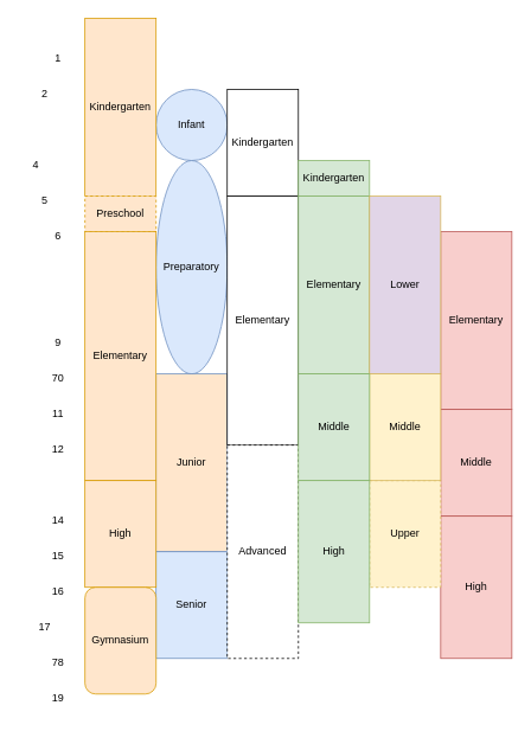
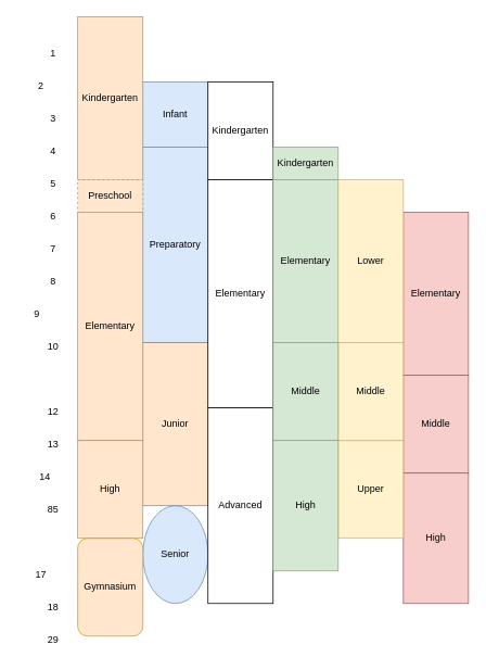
- <mxCell id="20" value="Infant" style="ellipse;whiteSpace=wrap;html=1;fillColor=#dae8fc;strokeColor=#6c8ebf;" parent="1" vertex="1"><mxGeometry x="175" y="100" width="80" height="80" as="geometry" /></mxCell>
+ <mxCell id="20" value="Infant" style="rounded=0;whiteSpace=wrap;html=1;fillColor=#dae8fc;strokeColor=#6c8ebf;" parent="1" vertex="1"><mxGeometry x="175" y="100" width="80" height="80" as="geometry" /></mxCell>
+ <mxCell id="4" value="3" style="text;html=1;strokeColor=none;fillColor=none;align=center;verticalAlign=middle;whiteSpace=wrap;rounded=0;" parent="1" vertex="1"><mxGeometry x="35" y="130" width="60" height="30" as="geometry" /></mxCell>
- <mxCell id="5" value="4" style="text;html=1;strokeColor=none;fillColor=none;align=center;verticalAlign=middle;whiteSpace=wrap;rounded=0;" parent="1" vertex="1"><mxGeometry x="10" y="170" width="60" height="30" as="geometry" /></mxCell>
+ <mxCell id="5" value="4" style="text;html=1;strokeColor=none;fillColor=none;align=center;verticalAlign=middle;whiteSpace=wrap;rounded=0;" parent="1" vertex="1"><mxGeometry x="35" y="170" width="60" height="30" as="geometry" /></mxCell>
- <mxCell id="6" value="5" style="text;html=1;strokeColor=none;fillColor=none;align=center;verticalAlign=middle;whiteSpace=wrap;rounded=0;" parent="1" vertex="1"><mxGeometry x="20" y="210" width="60" height="30" as="geometry" /></mxCell>
+ <mxCell id="6" value="5" style="text;html=1;strokeColor=none;fillColor=none;align=center;verticalAlign=middle;whiteSpace=wrap;rounded=0;" parent="1" vertex="1"><mxGeometry x="35" y="210" width="60" height="30" as="geometry" /></mxCell>
- <mxCell id="21" value="Preparatory" style="ellipse;whiteSpace=wrap;html=1;fillColor=#dae8fc;strokeColor=#6c8ebf;" parent="1" vertex="1"><mxGeometry x="175" y="180" width="80" height="240" as="geometry" /></mxCell>
+ <mxCell id="21" value="Preparatory" style="rounded=0;whiteSpace=wrap;html=1;fillColor=#dae8fc;strokeColor=#6c8ebf;" parent="1" vertex="1"><mxGeometry x="175" y="180" width="80" height="240" as="geometry" /></mxCell>
+ <mxCell id="8" value="7" style="text;html=1;strokeColor=none;fillColor=none;align=center;verticalAlign=middle;whiteSpace=wrap;rounded=0;" parent="1" vertex="1"><mxGeometry x="35" y="290" width="60" height="30" as="geometry" /></mxCell>
- <mxCell id="34" value="Lower" style="rounded=0;whiteSpace=wrap;html=1;fillColor=#e1d5e7;strokeColor=#d6b656;" parent="1" vertex="1"><mxGeometry x="415" y="220" width="80" height="200" as="geometry" /></mxCell>
+ <mxCell id="34" value="Lower" style="rounded=0;whiteSpace=wrap;html=1;fillColor=#fff2cc;strokeColor=#d6b656;" parent="1" vertex="1"><mxGeometry x="415" y="220" width="80" height="200" as="geometry" /></mxCell>
+ <mxCell id="9" value="8" style="text;html=1;strokeColor=none;fillColor=none;align=center;verticalAlign=middle;whiteSpace=wrap;rounded=0;" parent="1" vertex="1"><mxGeometry x="35" y="330" width="60" height="30" as="geometry" /></mxCell>
- <mxCell id="10" value="9" style="text;html=1;strokeColor=none;fillColor=none;align=center;verticalAlign=middle;whiteSpace=wrap;rounded=0;" parent="1" vertex="1"><mxGeometry x="35" y="370" width="60" height="30" as="geometry" /></mxCell>
+ <mxCell id="10" value="9" style="text;html=1;strokeColor=none;fillColor=none;align=center;verticalAlign=middle;whiteSpace=wrap;rounded=0;" parent="1" vertex="1"><mxGeometry x="15" y="370" width="60" height="30" as="geometry" /></mxCell>
- <mxCell id="11" value="70" style="text;html=1;strokeColor=none;fillColor=none;align=center;verticalAlign=middle;whiteSpace=wrap;rounded=0;" parent="1" vertex="1"><mxGeometry x="35" y="410" width="60" height="30" as="geometry" /></mxCell>
+ <mxCell id="11" value="10" style="text;html=1;strokeColor=none;fillColor=none;align=center;verticalAlign=middle;whiteSpace=wrap;rounded=0;" parent="1" vertex="1"><mxGeometry x="35" y="410" width="60" height="30" as="geometry" /></mxCell>
- <mxCell id="12" value="11" style="text;html=1;strokeColor=none;fillColor=none;align=center;verticalAlign=middle;whiteSpace=wrap;rounded=0;" parent="1" vertex="1"><mxGeometry x="35" y="450" width="60" height="30" as="geometry" /></mxCell>
+ <mxCell id="14" value="13" style="text;html=1;strokeColor=none;fillColor=none;align=center;verticalAlign=middle;whiteSpace=wrap;rounded=0;" parent="1" vertex="1"><mxGeometry x="35" y="530" width="60" height="30" as="geometry" /></mxCell>
- <mxCell id="15" value="14" style="text;html=1;strokeColor=none;fillColor=none;align=center;verticalAlign=middle;whiteSpace=wrap;rounded=0;" parent="1" vertex="1"><mxGeometry x="35" y="570" width="60" height="30" as="geometry" /></mxCell>
+ <mxCell id="15" value="14" style="text;html=1;strokeColor=none;fillColor=none;align=center;verticalAlign=middle;whiteSpace=wrap;rounded=0;" parent="1" vertex="1"><mxGeometry x="25" y="570" width="60" height="30" as="geometry" /></mxCell>
- <mxCell id="32" value="Upper" style="rounded=0;whiteSpace=wrap;html=1;fillColor=#fff2cc;strokeColor=#d6b656;dashed=1;" parent="1" vertex="1"><mxGeometry x="415" y="540" width="80" height="120" as="geometry" /></mxCell>
+ <mxCell id="32" value="Upper" style="rounded=0;whiteSpace=wrap;html=1;fillColor=#fff2cc;strokeColor=#d6b656;" parent="1" vertex="1"><mxGeometry x="415" y="540" width="80" height="120" as="geometry" /></mxCell>
- <mxCell id="26" value="Advanced" style="rounded=0;whiteSpace=wrap;html=1;dashed=1;" parent="1" vertex="1"><mxGeometry x="255" y="500" width="80" height="240" as="geometry" /></mxCell>
+ <mxCell id="26" value="Advanced" style="rounded=0;whiteSpace=wrap;html=1;" parent="1" vertex="1"><mxGeometry x="255" y="500" width="80" height="240" as="geometry" /></mxCell>
- <mxCell id="16" value="15" style="text;html=1;strokeColor=none;fillColor=none;align=center;verticalAlign=middle;whiteSpace=wrap;rounded=0;" parent="1" vertex="1"><mxGeometry x="35" y="610" width="60" height="30" as="geometry" /></mxCell>
+ <mxCell id="16" value="85" style="text;html=1;strokeColor=none;fillColor=none;align=center;verticalAlign=middle;whiteSpace=wrap;rounded=0;" parent="1" vertex="1"><mxGeometry x="35" y="610" width="60" height="30" as="geometry" /></mxCell>
- <mxCell id="17" value="16" style="text;html=1;strokeColor=none;fillColor=none;align=center;verticalAlign=middle;whiteSpace=wrap;rounded=0;" parent="1" vertex="1"><mxGeometry x="35" y="650" width="60" height="30" as="geometry" /></mxCell>
- <mxCell id="23" value="Senior" style="rounded=0;whiteSpace=wrap;html=1;fillColor=#dae8fc;strokeColor=#6c8ebf;" parent="1" vertex="1"><mxGeometry x="175" y="620" width="80" height="120" as="geometry" /></mxCell>
+ <mxCell id="23" value="Senior" style="ellipse;whiteSpace=wrap;html=1;fillColor=#dae8fc;strokeColor=#6c8ebf;" parent="1" vertex="1"><mxGeometry x="175" y="620" width="80" height="120" as="geometry" /></mxCell>
- <mxCell id="19" value="78" style="text;html=1;strokeColor=none;fillColor=none;align=center;verticalAlign=middle;whiteSpace=wrap;rounded=0;" parent="1" vertex="1"><mxGeometry x="35" y="730" width="60" height="30" as="geometry" /></mxCell>
+ <mxCell id="19" value="18" style="text;html=1;strokeColor=none;fillColor=none;align=center;verticalAlign=middle;whiteSpace=wrap;rounded=0;" parent="1" vertex="1"><mxGeometry x="35" y="730" width="60" height="30" as="geometry" /></mxCell>
- <mxCell id="42" value="19" style="text;html=1;strokeColor=none;fillColor=none;align=center;verticalAlign=middle;whiteSpace=wrap;rounded=0;" parent="1" vertex="1"><mxGeometry x="35" y="770" width="60" height="30" as="geometry" /></mxCell>
+ <mxCell id="42" value="29" style="text;html=1;strokeColor=none;fillColor=none;align=center;verticalAlign=middle;whiteSpace=wrap;rounded=0;" parent="1" vertex="1"><mxGeometry x="35" y="770" width="60" height="30" as="geometry" /></mxCell>
